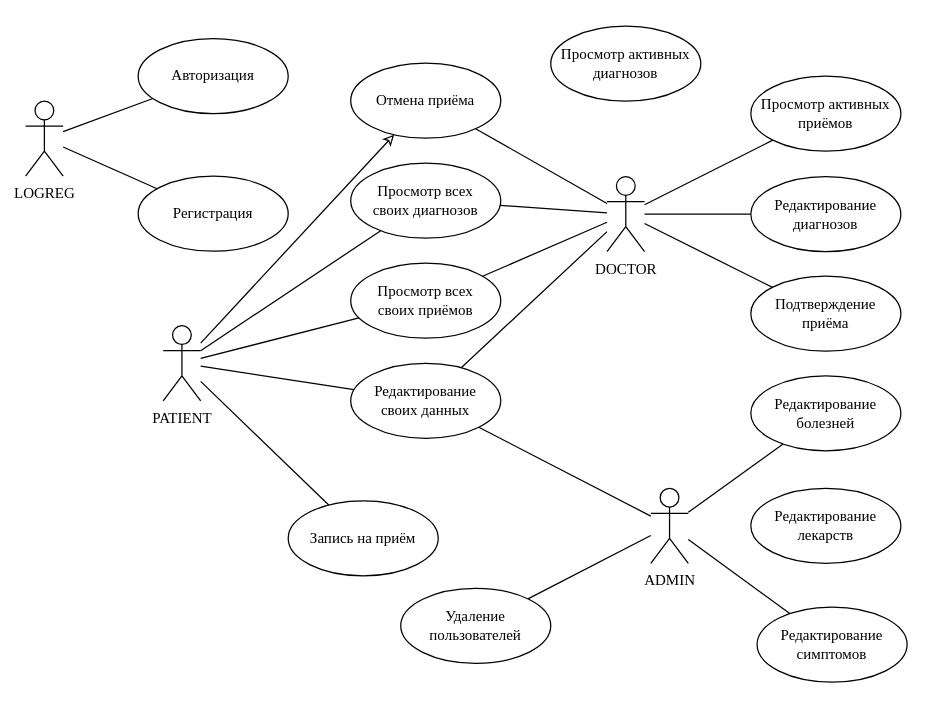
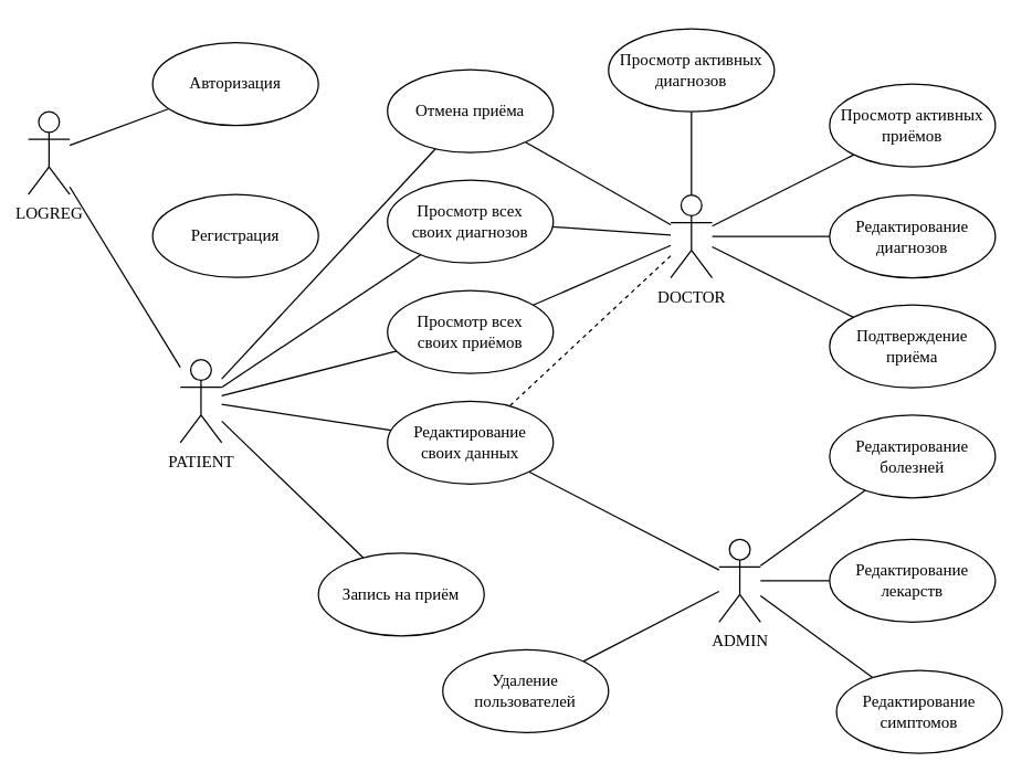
+ <mxCell id="19" style="rounded=0;orthogonalLoop=1;jettySize=auto;html=1;endArrow=none;endFill=0;" parent="1" source="23" target="29" edge="1"><mxGeometry relative="1" as="geometry" /></mxCell>
- <mxCell id="7" style="rounded=0;orthogonalLoop=1;jettySize=auto;html=1;endArrow=classic;endFill=0;" parent="1" source="8" target="39" edge="1"><mxGeometry relative="1" as="geometry" /></mxCell>
+ <mxCell id="7" style="rounded=0;orthogonalLoop=1;jettySize=auto;html=1;endArrow=none;endFill=0;" parent="1" source="8" target="39" edge="1"><mxGeometry relative="1" as="geometry" /></mxCell>
- <mxCell id="25" style="rounded=0;orthogonalLoop=1;jettySize=auto;html=1;endArrow=none;endFill=0;" parent="1" source="26" target="2" edge="1"><mxGeometry relative="1" as="geometry" /></mxCell>
+ <mxCell id="25" style="rounded=0;orthogonalLoop=1;jettySize=auto;html=1;endArrow=none;endFill=0;" parent="1" source="26" target="8" edge="1"><mxGeometry relative="1" as="geometry" /></mxCell>
- <mxCell id="20" style="rounded=0;orthogonalLoop=1;jettySize=auto;html=1;endArrow=none;endFill=0;" parent="1" source="23" target="38" edge="1"><mxGeometry relative="1" as="geometry" /></mxCell>
+ <mxCell id="20" style="rounded=0;orthogonalLoop=1;jettySize=auto;html=1;endArrow=none;endFill=0;dashed=1;" parent="1" source="23" target="38" edge="1"><mxGeometry relative="1" as="geometry" /></mxCell>
+ <mxCell id="9" style="rounded=0;orthogonalLoop=1;jettySize=auto;html=1;endArrow=none;endFill=0;" parent="1" source="14" target="34" edge="1"><mxGeometry relative="1" as="geometry" /></mxCell>
